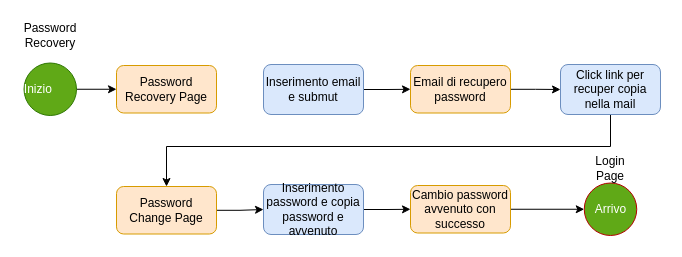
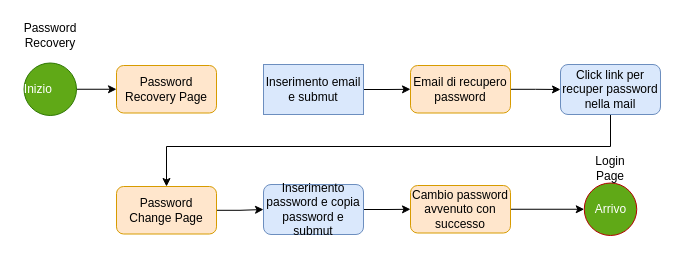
- <mxCell id="7" value="Inserimento email e submut" style="rounded=1;whiteSpace=wrap;html=1;fillColor=#dae8fc;strokeColor=#6c8ebf;" vertex="1" parent="1"><mxGeometry x="263" y="64" width="100" height="50" as="geometry" /></mxCell>
+ <mxCell id="7" value="Inserimento email e submut" style="whiteSpace=wrap;html=1;fillColor=#dae8fc;strokeColor=#6c8ebf;rounded=0;" vertex="1" parent="1"><mxGeometry x="263" y="64" width="100" height="50" as="geometry" /></mxCell>
- <mxCell id="11" value="Click link per recuper copia nella mail" style="rounded=1;whiteSpace=wrap;html=1;fillColor=#dae8fc;strokeColor=#6c8ebf;" vertex="1" parent="1"><mxGeometry x="560" y="64" width="100" height="50" as="geometry" /></mxCell>
+ <mxCell id="11" value="Click link per recuper password nella mail" style="rounded=1;whiteSpace=wrap;html=1;fillColor=#dae8fc;strokeColor=#6c8ebf;" vertex="1" parent="1"><mxGeometry x="560" y="64" width="100" height="50" as="geometry" /></mxCell>
- <mxCell id="15" value="Inserimento password e copia password e avvenuto" style="rounded=1;whiteSpace=wrap;html=1;fillColor=#dae8fc;strokeColor=#6c8ebf;" vertex="1" parent="1"><mxGeometry x="263" y="184" width="100" height="50" as="geometry" /></mxCell>
+ <mxCell id="15" value="Inserimento password e copia password e submut" style="rounded=1;whiteSpace=wrap;html=1;fillColor=#dae8fc;strokeColor=#6c8ebf;" vertex="1" parent="1"><mxGeometry x="263" y="184" width="100" height="50" as="geometry" /></mxCell>
